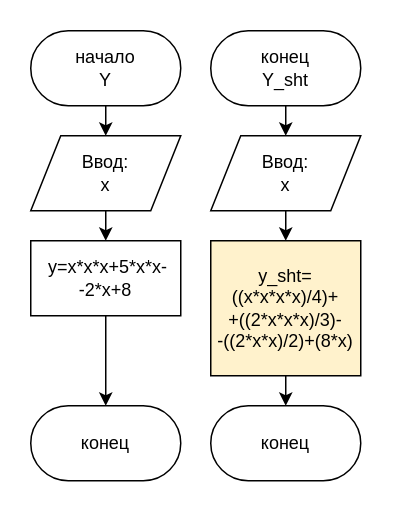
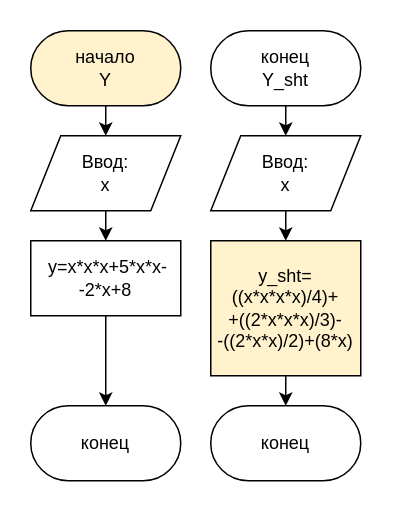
- <mxCell id="3" value="начало&lt;br&gt;Y" style="rounded=1;whiteSpace=wrap;html=1;arcSize=50;" parent="1" vertex="1"><mxGeometry x="20" y="20" width="100" height="50" as="geometry" /></mxCell>
+ <mxCell id="3" value="начало&lt;br&gt;Y" style="rounded=1;whiteSpace=wrap;html=1;arcSize=50;fillColor=#fff2cc;" parent="1" vertex="1"><mxGeometry x="20" y="20" width="100" height="50" as="geometry" /></mxCell>
